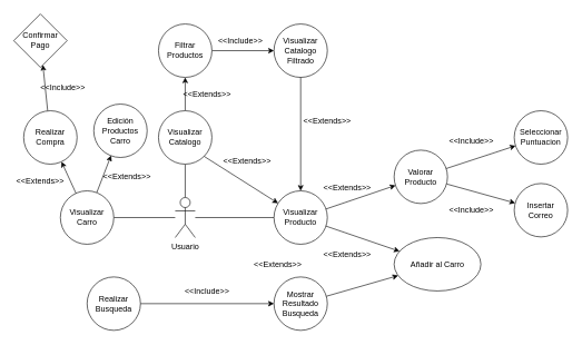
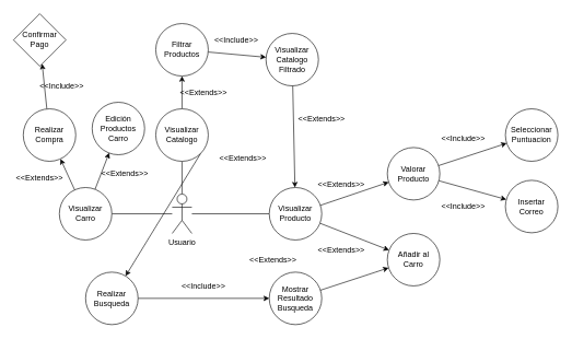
- <mxCell id="30" value="Visualizar Catalogo Filtrado" style="ellipse;whiteSpace=wrap;html=1;verticalAlign=middle;" vertex="1" parent="1"><mxGeometry x="410" y="35" width="80" height="80" as="geometry" /></mxCell>
+ <mxCell id="30" value="Visualizar Catalogo Filtrado" style="ellipse;whiteSpace=wrap;html=1;verticalAlign=middle;" vertex="1" parent="1"><mxGeometry x="405" y="50" width="80" height="80" as="geometry" /></mxCell>
- <mxCell id="36" style="rounded=0;orthogonalLoop=1;jettySize=auto;html=1;exitX=1;exitY=1;exitDx=0;exitDy=0;" edge="1" parent="1" source="15" target="10"><mxGeometry relative="1" as="geometry"><mxPoint x="287" y="165" as="sourcePoint" /><mxPoint x="287" y="125" as="targetPoint" /></mxGeometry></mxCell>
+ <mxCell id="36" style="rounded=0;orthogonalLoop=1;jettySize=auto;html=1;exitX=1;exitY=1;exitDx=0;exitDy=0;" edge="1" parent="1" source="15" target="26"><mxGeometry relative="1" as="geometry"><mxPoint x="287" y="165" as="sourcePoint" /><mxPoint x="287" y="125" as="targetPoint" /></mxGeometry></mxCell>
- <mxCell id="11" value="Añadir al Carro" style="ellipse;whiteSpace=wrap;html=1;verticalAlign=middle;" vertex="1" parent="1"><mxGeometry x="590" y="355" width="130" height="80" as="geometry" /></mxCell>
+ <mxCell id="11" value="Añadir al Carro" style="ellipse;whiteSpace=wrap;html=1;verticalAlign=middle;" vertex="1" parent="1"><mxGeometry x="590" y="355" width="80" height="80" as="geometry" /></mxCell>
